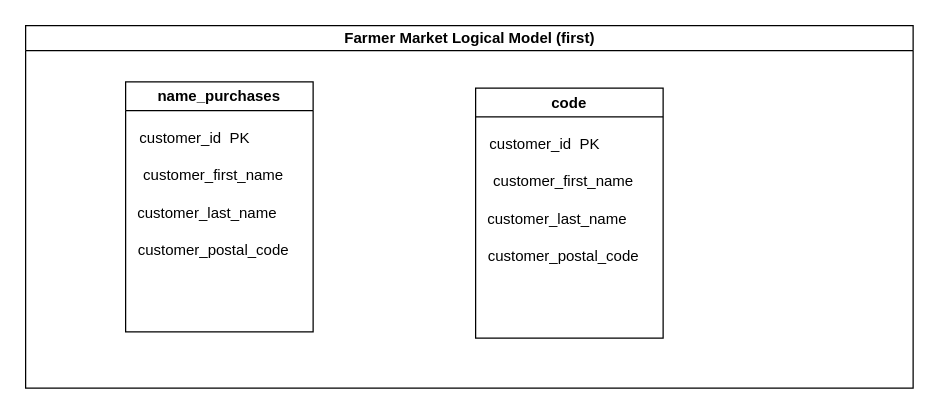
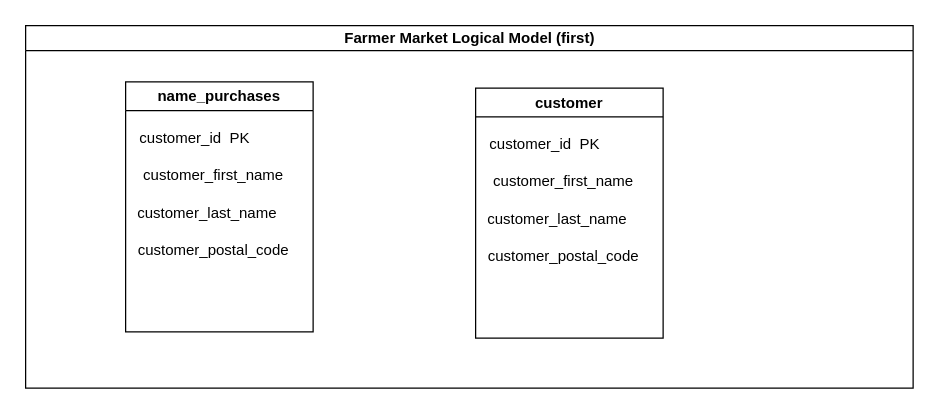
- <mxCell id="3" value="code" style="swimlane;whiteSpace=wrap;html=1;" vertex="1" parent="2"><mxGeometry x="360" y="50" width="150" height="200" as="geometry" /></mxCell>
+ <mxCell id="3" value="customer" style="swimlane;whiteSpace=wrap;html=1;" vertex="1" parent="2"><mxGeometry x="360" y="50" width="150" height="200" as="geometry" /></mxCell>
